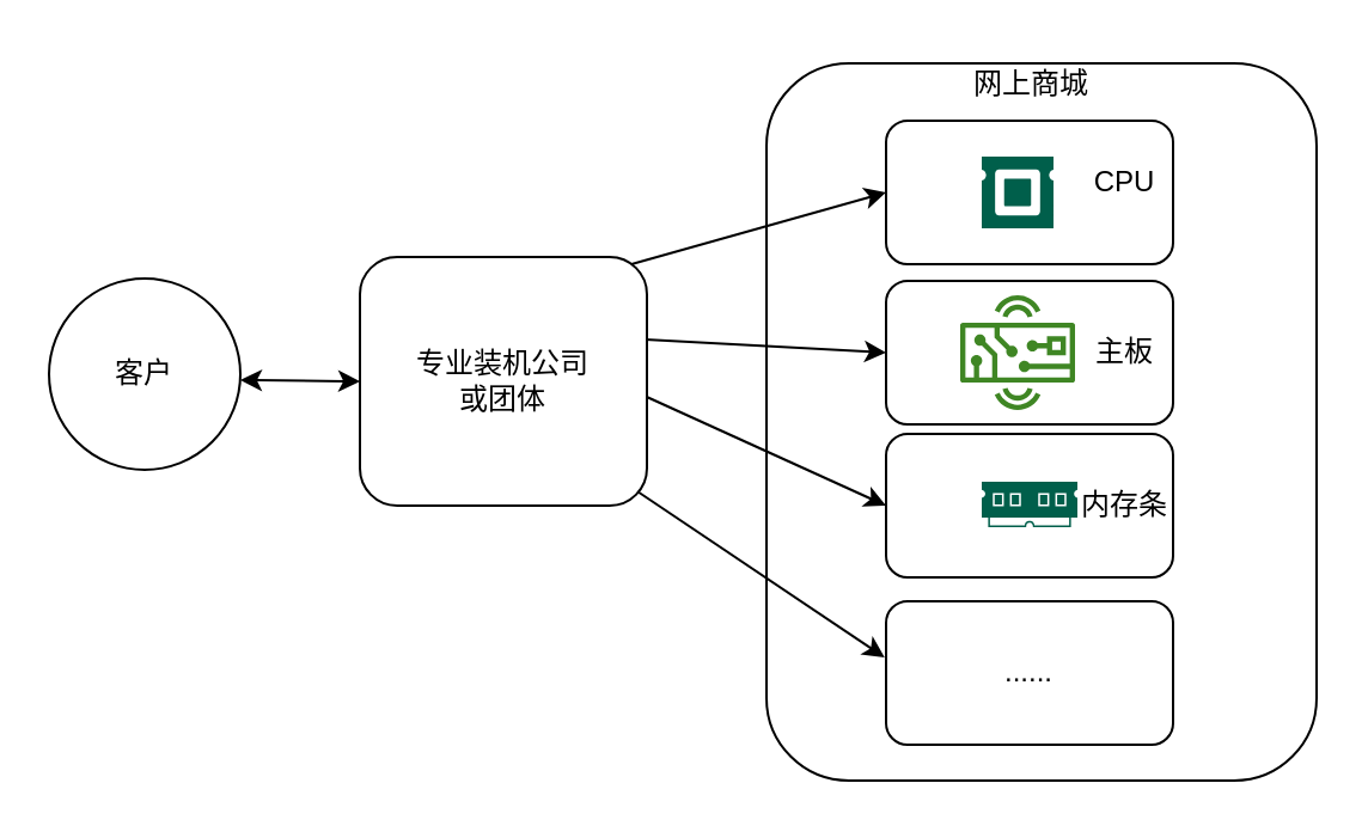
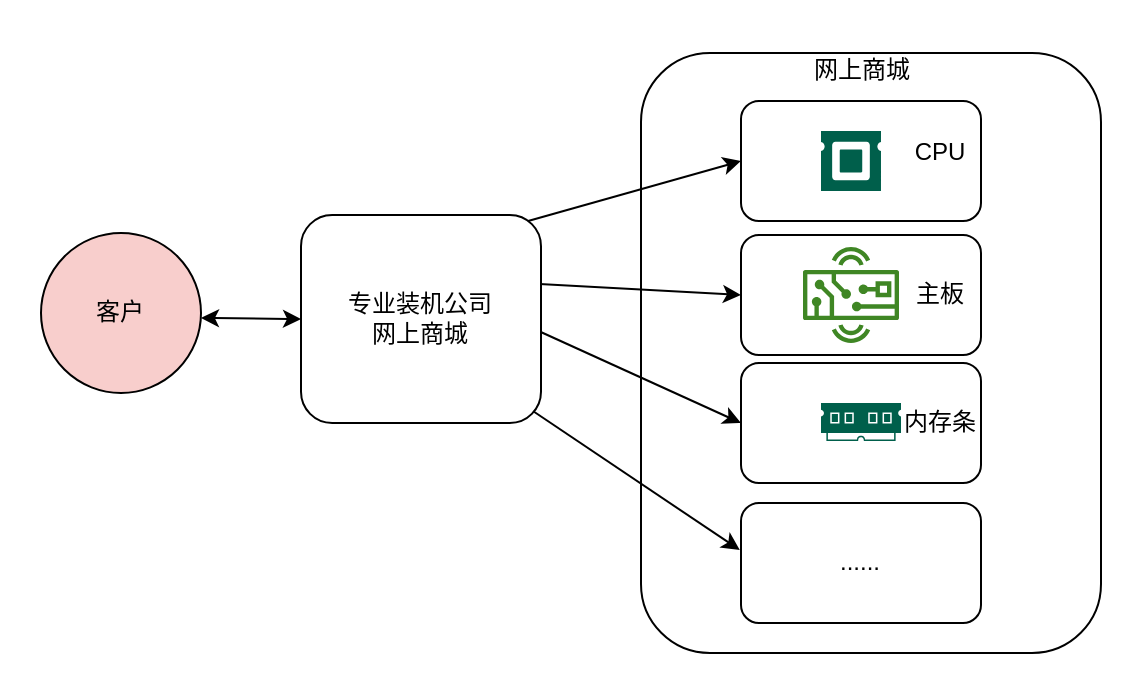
- <mxCell id="6" value="客户" style="ellipse;whiteSpace=wrap;html=1;aspect=fixed;" parent="1" vertex="1"><mxGeometry x="20" y="116" width="80" height="80" as="geometry" /></mxCell>
+ <mxCell id="6" value="客户" style="ellipse;whiteSpace=wrap;html=1;aspect=fixed;fillColor=#f8cecc;" parent="1" vertex="1"><mxGeometry x="20" y="116" width="80" height="80" as="geometry" /></mxCell>
- <mxCell id="19" value="专业装机公司&lt;br&gt;或团体" style="rounded=1;whiteSpace=wrap;html=1;" vertex="1" parent="1"><mxGeometry x="150" y="107" width="120" height="104" as="geometry" /></mxCell>
+ <mxCell id="19" value="专业装机公司&lt;br&gt;网上商城" style="rounded=1;whiteSpace=wrap;html=1;" vertex="1" parent="1"><mxGeometry x="150" y="107" width="120" height="104" as="geometry" /></mxCell>
